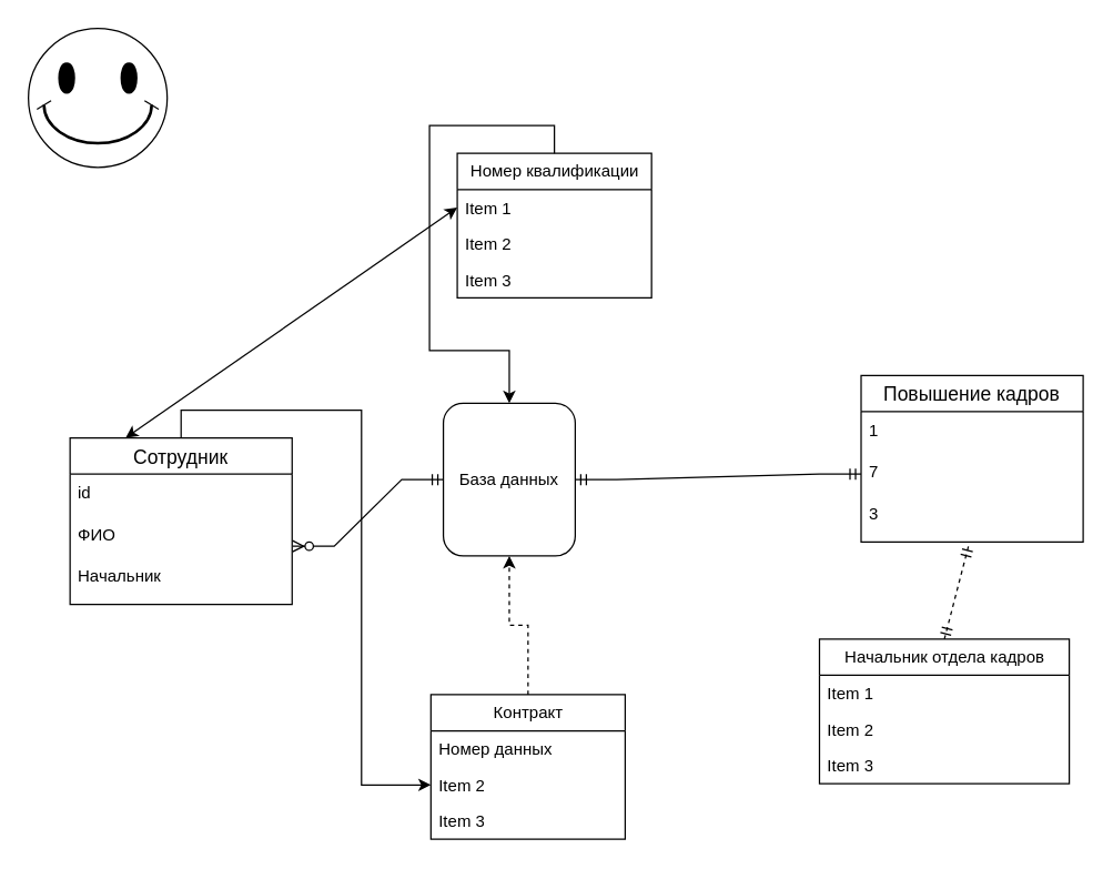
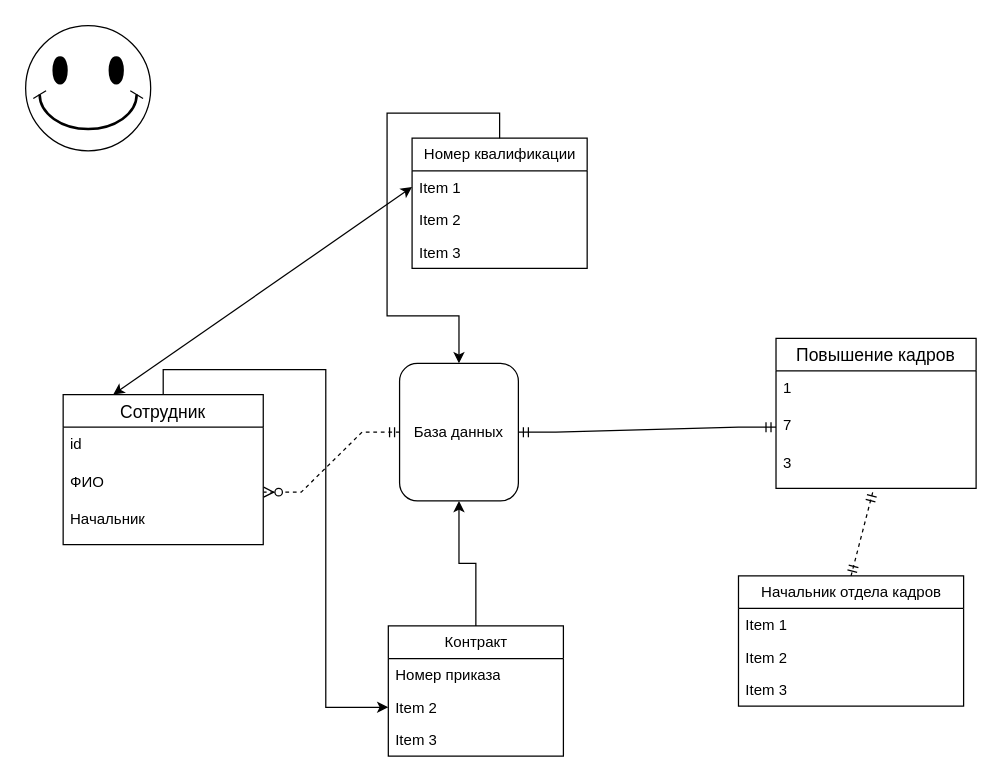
- <mxCell id="3" value="" style="edgeStyle=entityRelationEdgeStyle;fontSize=12;html=1;endArrow=ERzeroToMany;startArrow=ERmandOne;rounded=0;entryX=1.002;entryY=0.733;entryDx=0;entryDy=0;entryPerimeter=0;exitX=0;exitY=0.5;exitDx=0;exitDy=0;" parent="1" target="8" edge="1" source="2"><mxGeometry width="100" height="100" relative="1" as="geometry"><mxPoint x="280" y="615" as="sourcePoint" /><mxPoint x="130" y="430" as="targetPoint" /></mxGeometry></mxCell>
+ <mxCell id="3" value="" style="edgeStyle=entityRelationEdgeStyle;fontSize=12;html=1;endArrow=ERzeroToMany;startArrow=ERmandOne;rounded=0;entryX=1.002;entryY=0.733;entryDx=0;entryDy=0;entryPerimeter=0;exitX=0;exitY=0.5;exitDx=0;exitDy=0;dashed=1;" parent="1" target="8" edge="1" source="2"><mxGeometry width="100" height="100" relative="1" as="geometry"><mxPoint x="280" y="615" as="sourcePoint" /><mxPoint x="130" y="430" as="targetPoint" /></mxGeometry></mxCell>
- <mxCell id="20" style="edgeStyle=orthogonalEdgeStyle;rounded=0;orthogonalLoop=1;jettySize=auto;html=1;exitX=0.5;exitY=0;exitDx=0;exitDy=0;entryX=0.5;entryY=1;entryDx=0;entryDy=0;dashed=1;" edge="1" parent="1" source="21" target="2"><mxGeometry relative="1" as="geometry" /></mxCell>
+ <mxCell id="20" style="edgeStyle=orthogonalEdgeStyle;rounded=0;orthogonalLoop=1;jettySize=auto;html=1;exitX=0.5;exitY=0;exitDx=0;exitDy=0;entryX=0.5;entryY=1;entryDx=0;entryDy=0;" edge="1" parent="1" source="21" target="2"><mxGeometry relative="1" as="geometry" /></mxCell>
- <mxCell id="22" value="Номер данных" style="text;strokeColor=none;fillColor=none;align=left;verticalAlign=top;spacingLeft=4;spacingRight=4;overflow=hidden;rotatable=0;points=[[0,0.5],[1,0.5]];portConstraint=eastwest;whiteSpace=wrap;html=1;" vertex="1" parent="21"><mxGeometry y="26" width="140" height="26" as="geometry" /></mxCell>
+ <mxCell id="22" value="Номер приказа" style="text;strokeColor=none;fillColor=none;align=left;verticalAlign=top;spacingLeft=4;spacingRight=4;overflow=hidden;rotatable=0;points=[[0,0.5],[1,0.5]];portConstraint=eastwest;whiteSpace=wrap;html=1;" vertex="1" parent="21"><mxGeometry y="26" width="140" height="26" as="geometry" /></mxCell>
